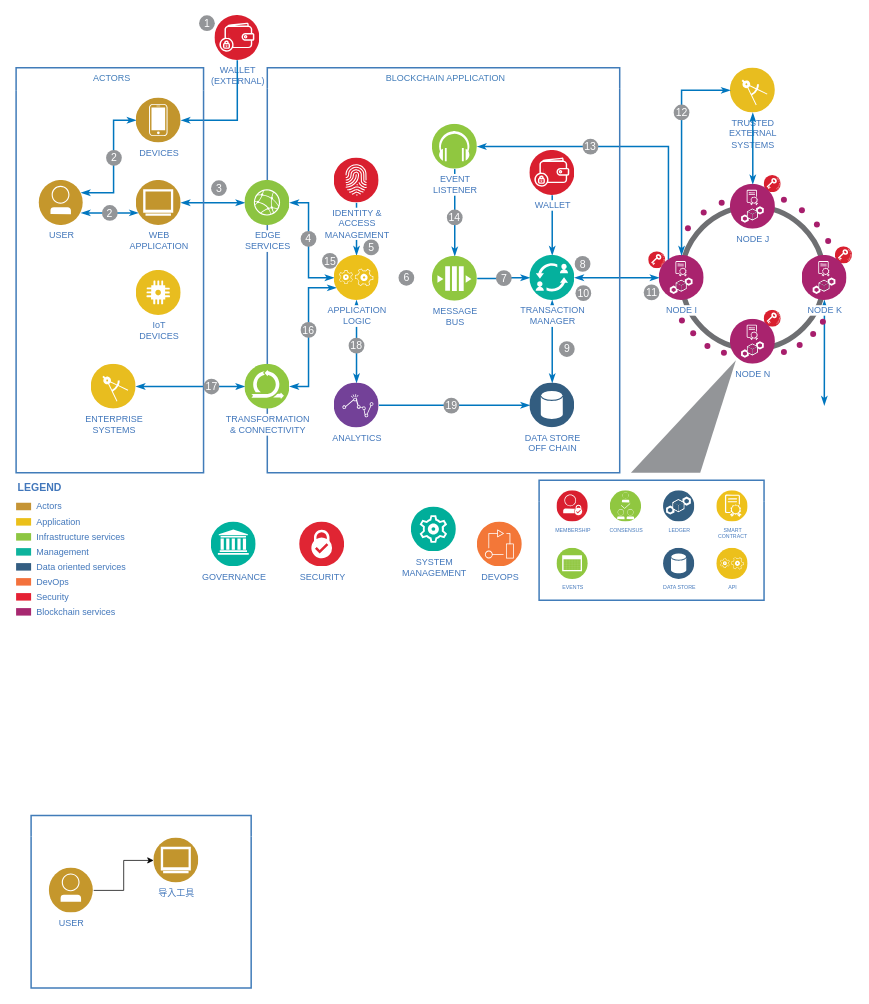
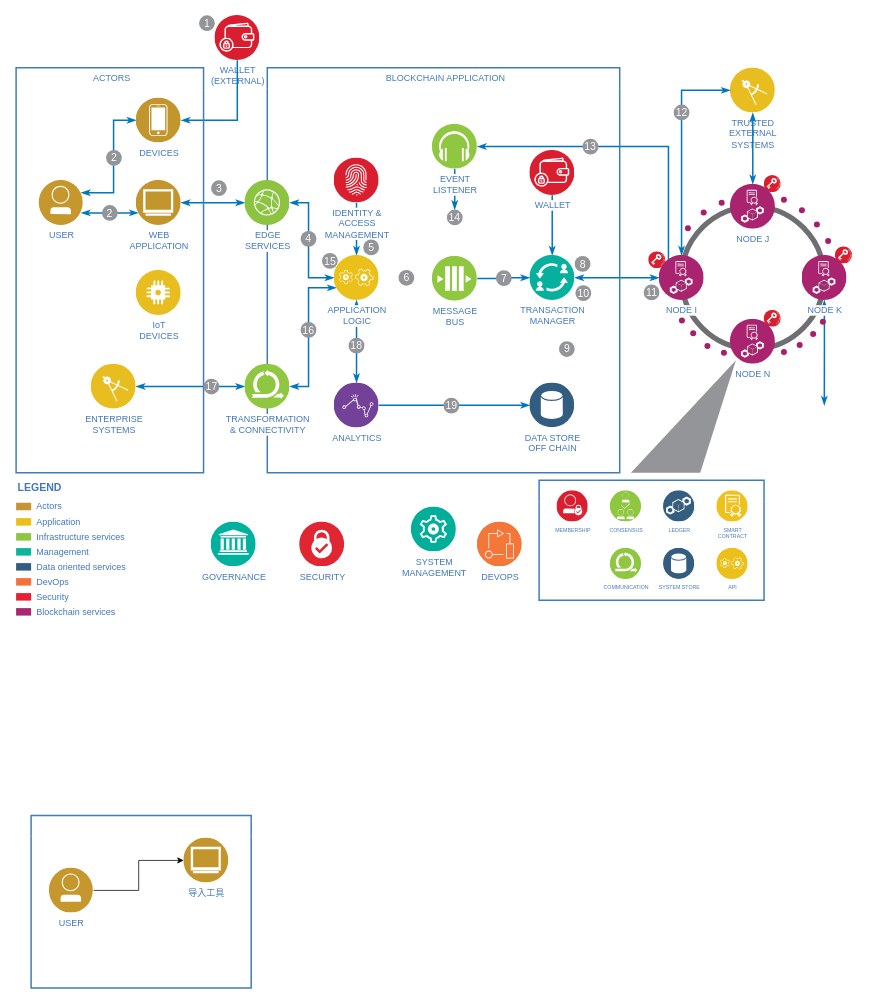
- <mxCell id="43" value="" style="edgeStyle=orthogonalEdgeStyle;fontSize=12;html=1;endArrow=classicThin;endFill=1;rounded=0;strokeColor=#0076BE;strokeWidth=2;" parent="36" source="49" target="51" edge="1"><mxGeometry width="60" height="60" relative="1" as="geometry"><mxPoint x="129" y="190" as="sourcePoint" /><mxPoint x="129" y="260" as="targetPoint" /></mxGeometry></mxCell>
+ <mxCell id="43" value="" style="edgeStyle=orthogonalEdgeStyle;fontSize=12;html=1;endArrow=classicThin;endFill=1;rounded=0;strokeColor=#0076BE;strokeWidth=2;" parent="36" source="49" target="65" edge="1"><mxGeometry width="60" height="60" relative="1" as="geometry"><mxPoint x="129" y="190" as="sourcePoint" /><mxPoint x="129" y="260" as="targetPoint" /></mxGeometry></mxCell>
- <mxCell id="46" value="" style="edgeStyle=orthogonalEdgeStyle;fontSize=12;html=1;endArrow=classicThin;endFill=1;rounded=0;strokeColor=#0076BE;strokeWidth=2;startArrow=classicThin;startFill=1;" parent="36" source="55" target="54" edge="1"><mxGeometry width="60" height="60" relative="1" as="geometry"><mxPoint x="129" y="430" as="sourcePoint" /><mxPoint x="129" y="320" as="targetPoint" /></mxGeometry></mxCell>
- <mxCell id="74" value="EVENTS" style="aspect=fixed;perimeter=ellipsePerimeter;html=1;align=center;shadow=0;dashed=0;fontColor=#4277BB;labelBackgroundColor=#ffffff;fontSize=7;spacingTop=0;image;image=img/lib/ibm/blockchain/event.svg;" parent="69" vertex="1"><mxGeometry x="23.684" y="90.435" width="41.739" height="41.739" as="geometry" /></mxCell>
+ <mxCell id="75" value="COMMUNICATION" style="aspect=fixed;perimeter=ellipsePerimeter;html=1;align=center;shadow=0;dashed=0;fontColor=#4277BB;labelBackgroundColor=#ffffff;fontSize=7;spacingTop=0;image;image=img/lib/ibm/blockchain/communication.svg;" parent="69" vertex="1"><mxGeometry x="94.737" y="90.435" width="41.739" height="41.739" as="geometry" /></mxCell>
- <mxCell id="76" value="DATA STORE" style="aspect=fixed;perimeter=ellipsePerimeter;html=1;align=center;shadow=0;dashed=0;fontColor=#4277BB;labelBackgroundColor=#ffffff;fontSize=7;spacingTop=0;image;image=img/lib/ibm/data/data_services.svg;" parent="69" vertex="1"><mxGeometry x="165.789" y="90.435" width="41.739" height="41.739" as="geometry" /></mxCell>
+ <mxCell id="76" value="SYSTEM STORE" style="aspect=fixed;perimeter=ellipsePerimeter;html=1;align=center;shadow=0;dashed=0;fontColor=#4277BB;labelBackgroundColor=#ffffff;fontSize=7;spacingTop=0;image;image=img/lib/ibm/data/data_services.svg;" parent="69" vertex="1"><mxGeometry x="165.789" y="90.435" width="41.739" height="41.739" as="geometry" /></mxCell>
- <mxCell id="112" value="导入工具" style="aspect=fixed;perimeter=ellipsePerimeter;html=1;align=center;shadow=0;dashed=0;fontColor=#4277BB;labelBackgroundColor=#ffffff;fontSize=12;spacingTop=0;image;image=img/lib/ibm/users/browser.svg;" vertex="1" parent="109"><mxGeometry x="163.5" y="30" width="60" height="60" as="geometry" /></mxCell>
+ <mxCell id="112" value="导入工具" style="aspect=fixed;perimeter=ellipsePerimeter;html=1;align=center;shadow=0;dashed=0;fontColor=#4277BB;labelBackgroundColor=#ffffff;fontSize=12;spacingTop=0;image;image=img/lib/ibm/users/browser.svg;" vertex="1" parent="109"><mxGeometry x="203.5" y="30" width="60" height="60" as="geometry" /></mxCell>
